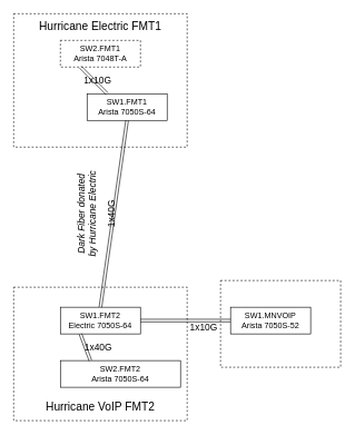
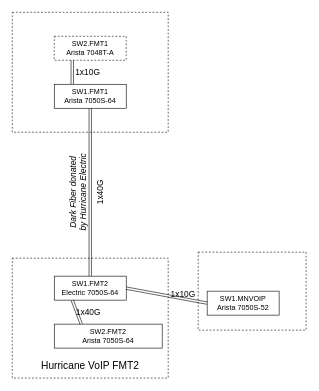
- <mxCell id="15" value="&lt;font style=&quot;font-size: 17px&quot;&gt;Hurricane Electric FMT1&lt;/font&gt;" style="text;html=1;strokeColor=none;fillColor=none;align=center;verticalAlign=middle;whiteSpace=wrap;rounded=0;dashed=1;" vertex="1" parent="1"><mxGeometry x="35" y="30" width="230" height="20" as="geometry" /></mxCell>
- <mxCell id="8" value="SW1.FMT1&lt;br&gt;Arista 7050S-64" style="rounded=0;whiteSpace=wrap;html=1;" vertex="1" parent="1"><mxGeometry x="130" y="140" width="120" height="40" as="geometry" /></mxCell>
+ <mxCell id="8" value="SW1.FMT1&lt;br&gt;Arista 7050S-64" style="rounded=0;whiteSpace=wrap;html=1;" vertex="1" parent="1"><mxGeometry x="90" y="140" width="120" height="40" as="geometry" /></mxCell>
- <mxCell id="9" value="SW1.MNVOIP&lt;br&gt;Arista 7050S-52" style="rounded=0;whiteSpace=wrap;html=1;" vertex="1" parent="1"><mxGeometry x="345" y="460" width="120" height="40" as="geometry" /></mxCell>
+ <mxCell id="9" value="SW1.MNVOIP&lt;br&gt;Arista 7050S-52" style="rounded=0;whiteSpace=wrap;html=1;" vertex="1" parent="1"><mxGeometry x="345" y="485" width="120" height="40" as="geometry" /></mxCell>
